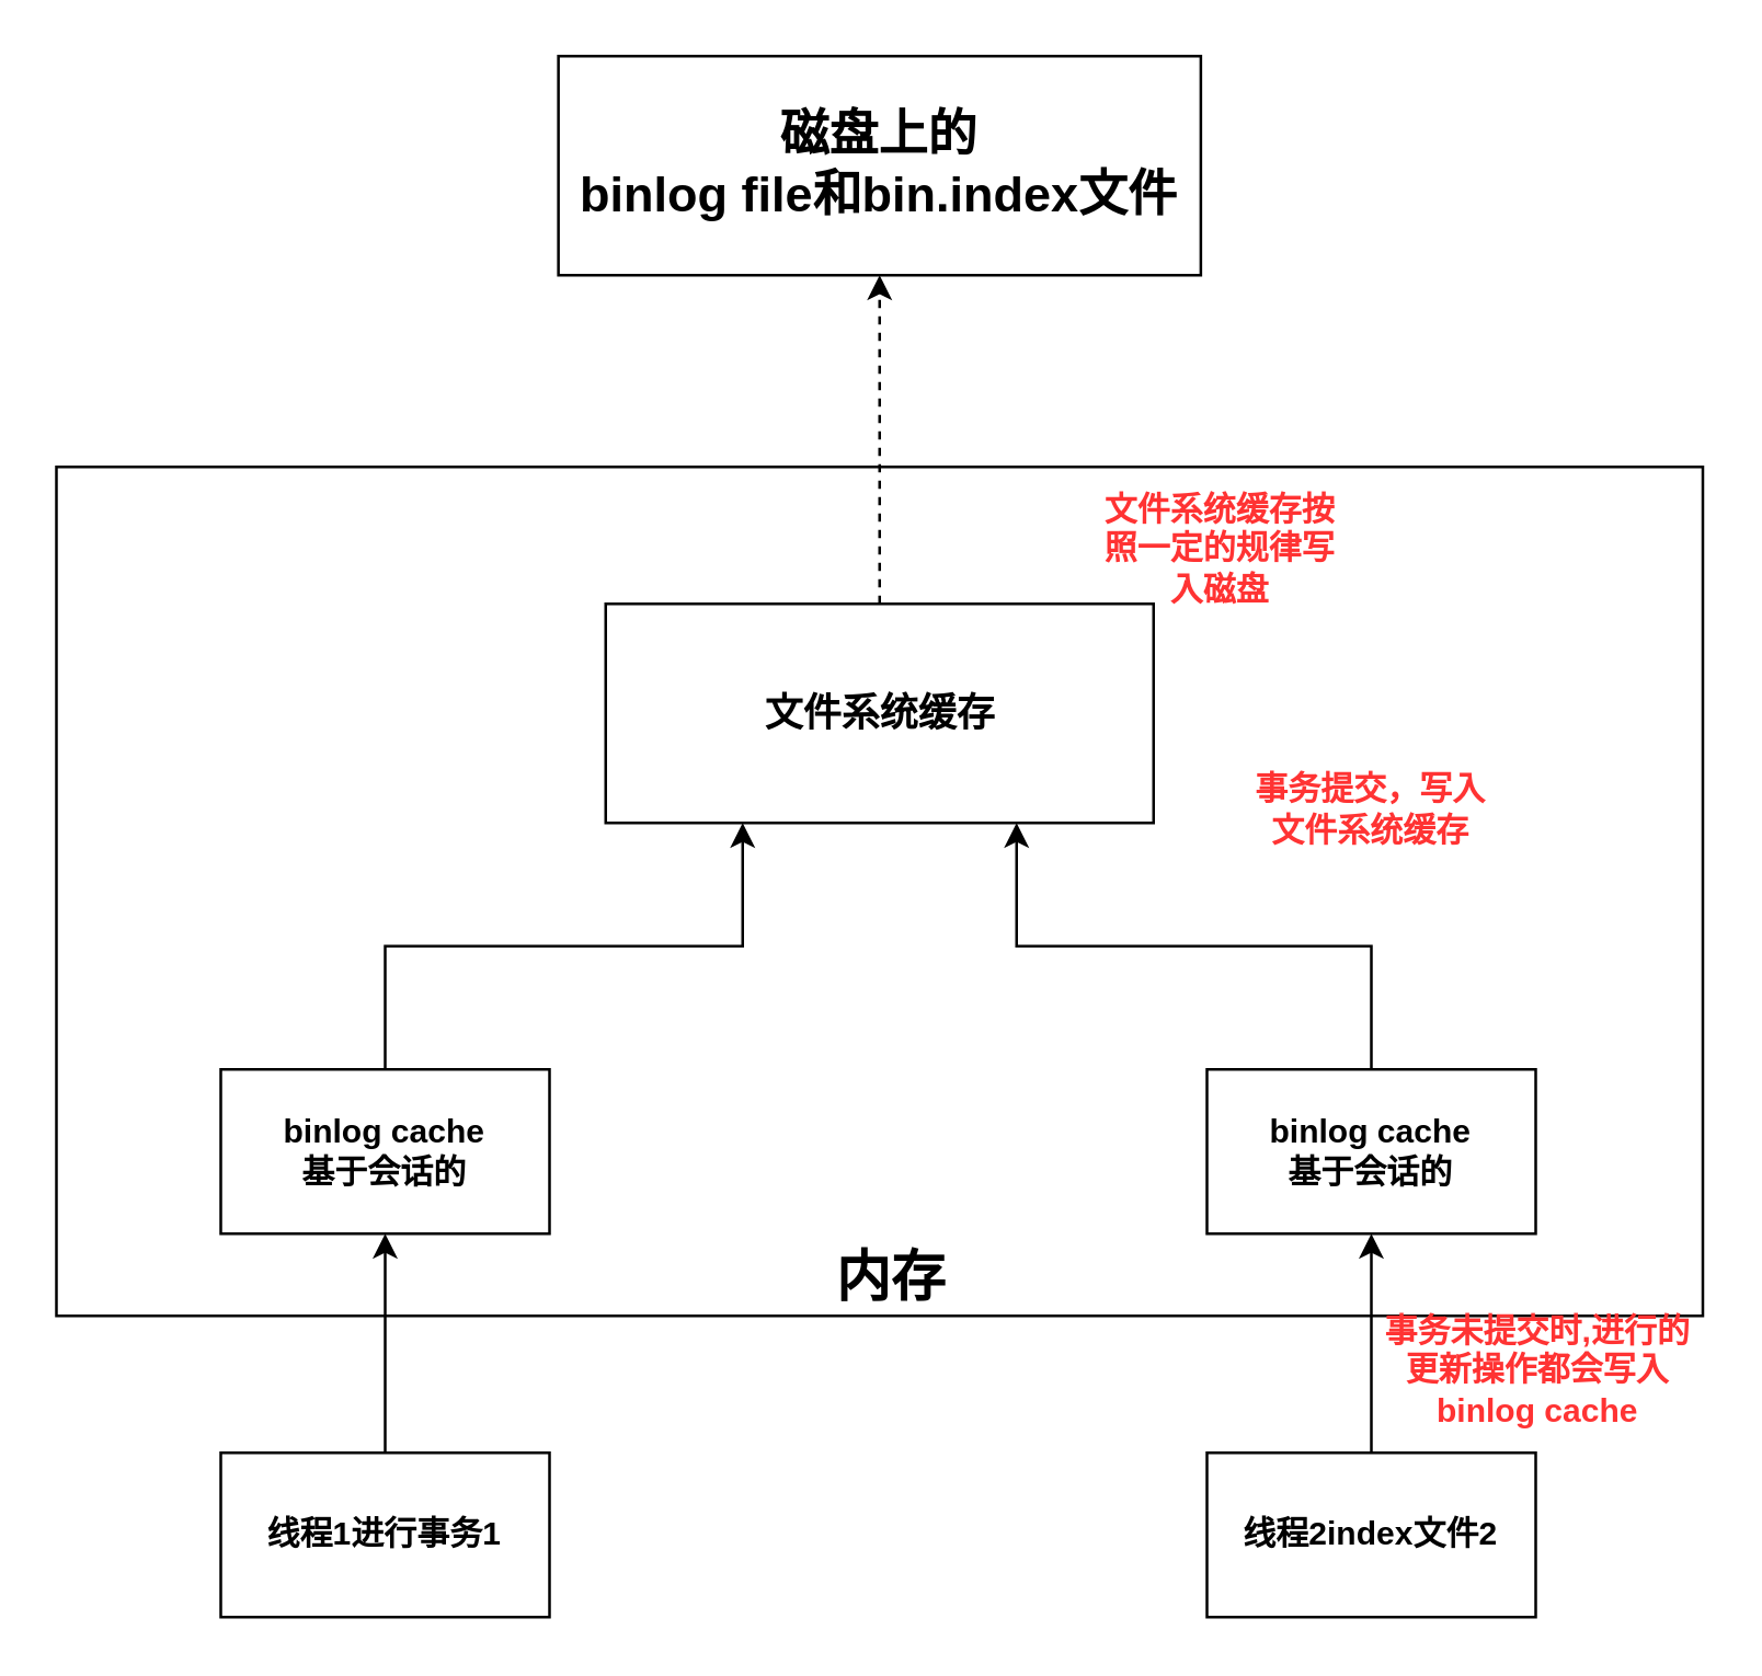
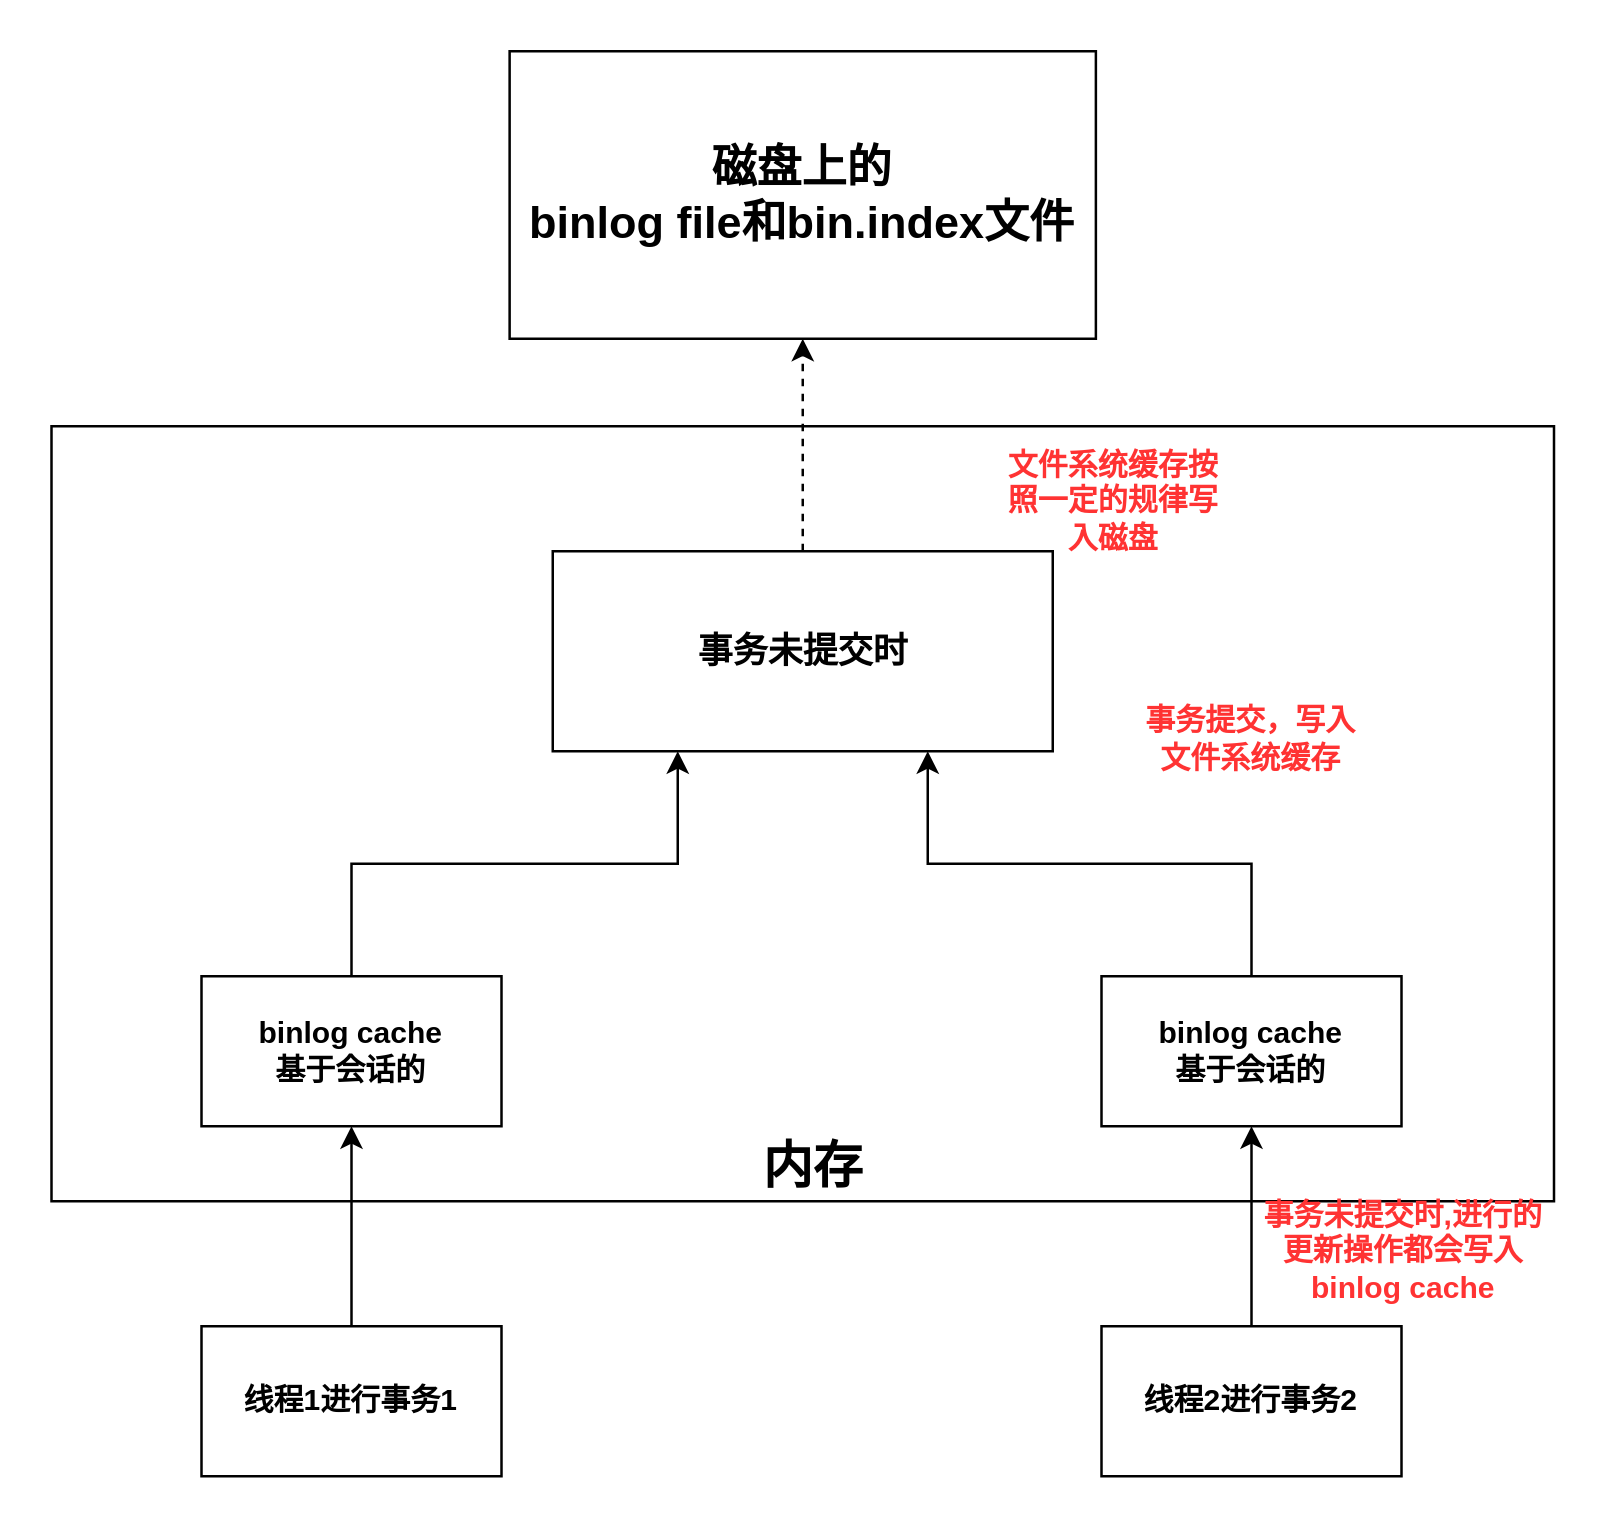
- <mxCell id="12" value="&lt;b style=&quot;font-size: 18px&quot;&gt;磁盘上的&lt;br&gt;binlog file和bin.index文件&lt;/b&gt;" style="rounded=0;whiteSpace=wrap;html=1;" parent="1" vertex="1"><mxGeometry x="203.25" y="20" width="234.5" height="80" as="geometry" /></mxCell>
+ <mxCell id="12" value="&lt;b style=&quot;font-size: 18px&quot;&gt;磁盘上的&lt;br&gt;binlog file和bin.index文件&lt;/b&gt;" style="rounded=0;whiteSpace=wrap;html=1;" parent="1" vertex="1"><mxGeometry x="203.25" y="20" width="234.5" height="115" as="geometry" /></mxCell>
- <mxCell id="15" value="&lt;b&gt;&lt;font style=&quot;font-size: 14px&quot;&gt;文件系统缓存&lt;/font&gt;&lt;/b&gt;" style="rounded=0;whiteSpace=wrap;html=1;" parent="1" vertex="1"><mxGeometry x="220.5" y="220" width="200" height="80" as="geometry" /></mxCell>
+ <mxCell id="15" value="&lt;b&gt;&lt;font style=&quot;font-size: 14px&quot;&gt;事务未提交时&lt;/font&gt;&lt;/b&gt;" style="rounded=0;whiteSpace=wrap;html=1;" parent="1" vertex="1"><mxGeometry x="220.5" y="220" width="200" height="80" as="geometry" /></mxCell>
- <mxCell id="6" value="&lt;b&gt;线程2index文件2&lt;/b&gt;" style="rounded=0;whiteSpace=wrap;html=1;" parent="1" vertex="1"><mxGeometry x="440" y="530" width="120" height="60" as="geometry" /></mxCell>
+ <mxCell id="6" value="&lt;b&gt;线程2进行事务2&lt;/b&gt;" style="rounded=0;whiteSpace=wrap;html=1;" parent="1" vertex="1"><mxGeometry x="440" y="530" width="120" height="60" as="geometry" /></mxCell>
